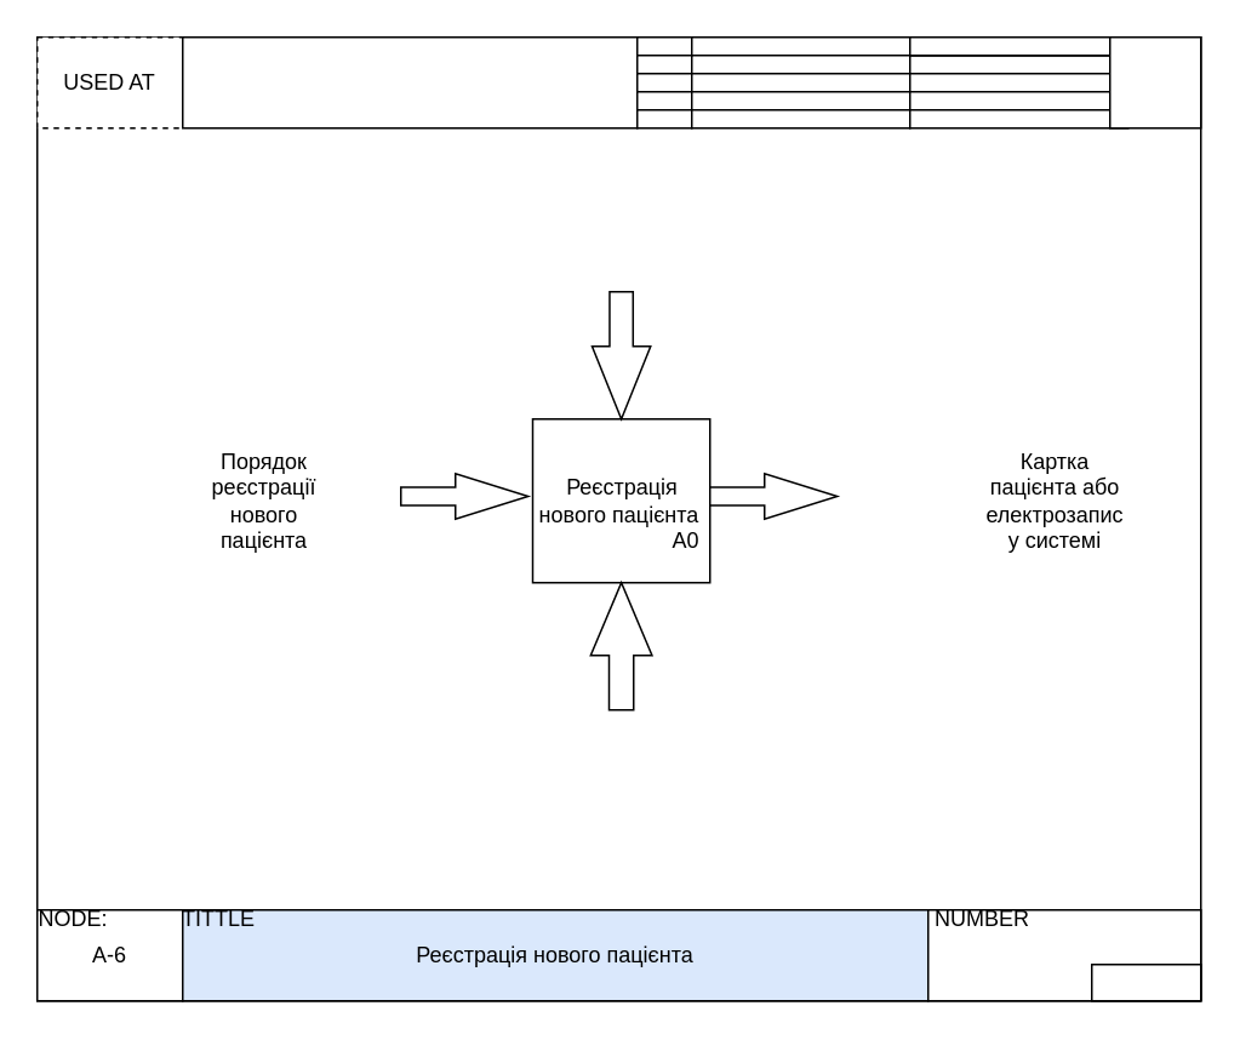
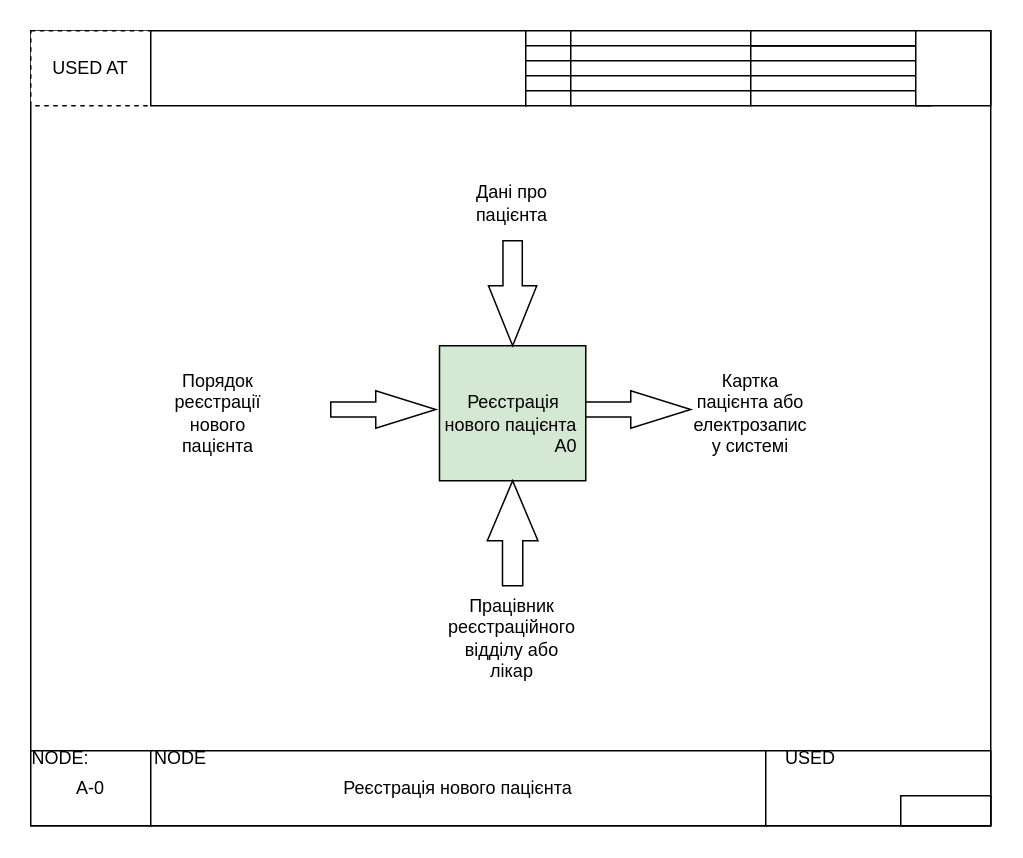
+ <mxCell id="22" value="Дані про пацієнта" style="text;html=1;strokeColor=none;fillColor=none;align=center;verticalAlign=middle;whiteSpace=wrap;rounded=0;" vertex="1" parent="1"><mxGeometry x="306.25" y="120" width="70" height="30" as="geometry" /></mxCell>
- <mxCell id="21" value="&lt;br&gt;Реєстрація нового пацієнта&amp;nbsp; &amp;nbsp; &amp;nbsp; &amp;nbsp; &amp;nbsp; &amp;nbsp; &amp;nbsp; &amp;nbsp; &amp;nbsp; &amp;nbsp; &amp;nbsp; &amp;nbsp;A0" style="rounded=0;whiteSpace=wrap;html=1;" vertex="1" parent="1"><mxGeometry x="292.5" y="230" width="97.5" height="90" as="geometry" /></mxCell>
+ <mxCell id="21" value="&lt;br&gt;Реєстрація нового пацієнта&amp;nbsp; &amp;nbsp; &amp;nbsp; &amp;nbsp; &amp;nbsp; &amp;nbsp; &amp;nbsp; &amp;nbsp; &amp;nbsp; &amp;nbsp; &amp;nbsp; &amp;nbsp;A0" style="rounded=0;whiteSpace=wrap;html=1;fillColor=#d5e8d4;" vertex="1" parent="1"><mxGeometry x="292.5" y="230" width="97.5" height="90" as="geometry" /></mxCell>
- <mxCell id="29" value="Картка пацієнта або електрозапис у системі" style="text;html=1;strokeColor=none;fillColor=none;align=center;verticalAlign=middle;whiteSpace=wrap;rounded=0;" vertex="1" parent="1"><mxGeometry x="550" y="260" width="60" height="30" as="geometry" /></mxCell>
+ <mxCell id="29" value="Картка пацієнта або електрозапис у системі" style="text;html=1;strokeColor=none;fillColor=none;align=center;verticalAlign=middle;whiteSpace=wrap;rounded=0;" vertex="1" parent="1"><mxGeometry x="470" y="260" width="60" height="30" as="geometry" /></mxCell>
+ <mxCell id="27" value="Працівник реєстраційного відділу або лікар" style="text;html=1;strokeColor=none;fillColor=none;align=center;verticalAlign=middle;whiteSpace=wrap;rounded=0;" vertex="1" parent="1"><mxGeometry x="311.25" y="410" width="60" height="30" as="geometry" /></mxCell>
- <mxCell id="33" value="TITTLE" style="text;html=1;strokeColor=none;fillColor=none;align=center;verticalAlign=middle;whiteSpace=wrap;rounded=0;" vertex="1" parent="1"><mxGeometry x="90" y="500" width="60" height="10" as="geometry" /></mxCell>
+ <mxCell id="33" value="NODE" style="text;html=1;strokeColor=none;fillColor=none;align=center;verticalAlign=middle;whiteSpace=wrap;rounded=0;" vertex="1" parent="1"><mxGeometry x="90" y="500" width="60" height="10" as="geometry" /></mxCell>
- <mxCell id="35" value="NUMBER" style="text;html=1;strokeColor=none;fillColor=none;align=center;verticalAlign=middle;whiteSpace=wrap;rounded=0;" vertex="1" parent="1"><mxGeometry x="510" y="500" width="60" height="10" as="geometry" /></mxCell>
+ <mxCell id="35" value="USED" style="text;html=1;strokeColor=none;fillColor=none;align=center;verticalAlign=middle;whiteSpace=wrap;rounded=0;" vertex="1" parent="1"><mxGeometry x="510" y="500" width="60" height="10" as="geometry" /></mxCell>
- <mxCell id="30" value="A-6" style="rounded=0;whiteSpace=wrap;html=1;" vertex="1" parent="1"><mxGeometry x="20" y="500" width="80" height="50" as="geometry" /></mxCell>
+ <mxCell id="30" value="A-0" style="rounded=0;whiteSpace=wrap;html=1;" vertex="1" parent="1"><mxGeometry x="20" y="500" width="80" height="50" as="geometry" /></mxCell>
- <mxCell id="32" value="Реєстрація нового пацієнта" style="rounded=0;whiteSpace=wrap;html=1;fillColor=#dae8fc;" vertex="1" parent="1"><mxGeometry x="100" y="500" width="410" height="50" as="geometry" /></mxCell>
+ <mxCell id="32" value="Реєстрація нового пацієнта" style="rounded=0;whiteSpace=wrap;html=1;" vertex="1" parent="1"><mxGeometry x="100" y="500" width="410" height="50" as="geometry" /></mxCell>
